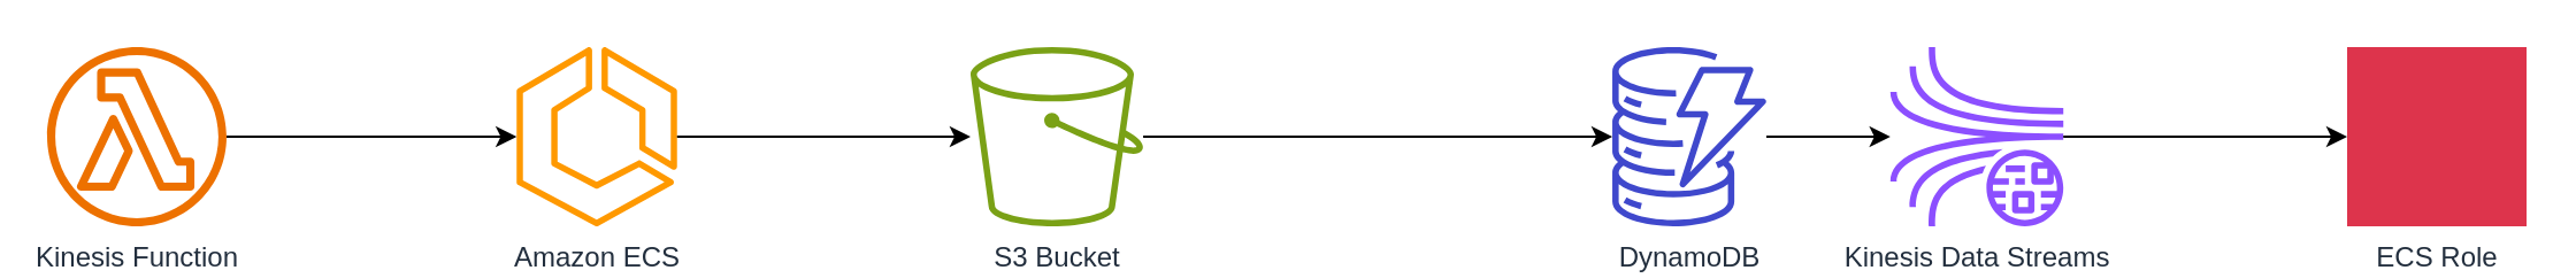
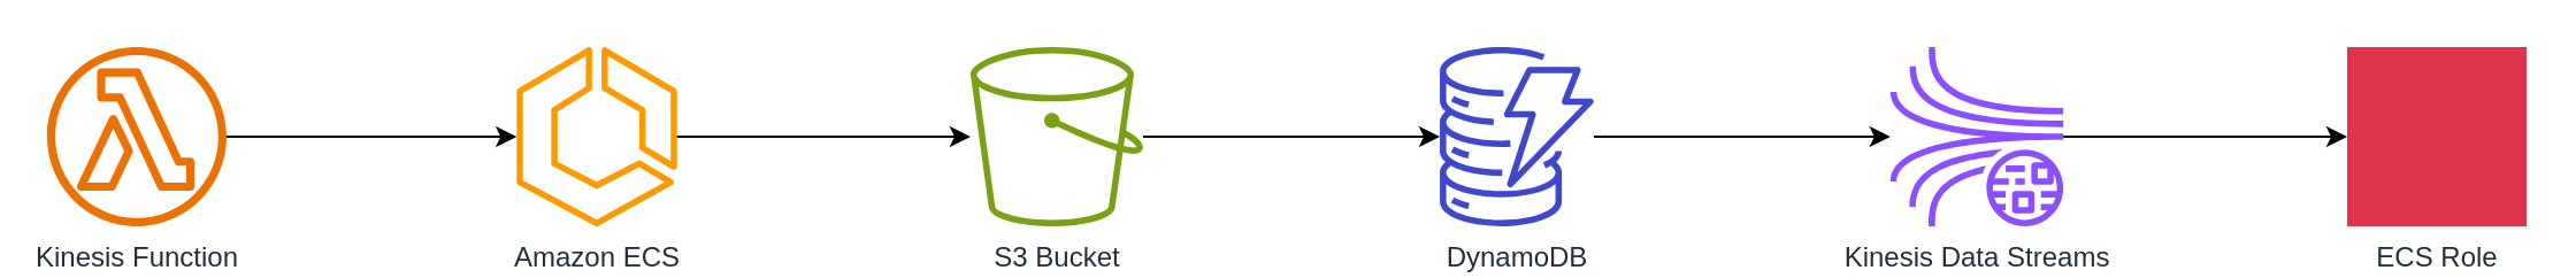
- <mxCell id="5" value="DynamoDB" style="sketch=0;outlineConnect=0;fontColor=#232F3E;gradientColor=none;fillColor=#3F48CC;strokeColor=none;dashed=0;verticalLabelPosition=bottom;verticalAlign=top;align=center;html=1;fontSize=12;fontStyle=0;aspect=fixed;pointerEvents=1;shape=mxgraph.aws4.dynamodb;" vertex="1" parent="1"><mxGeometry x="695" y="20" width="78" height="78" as="geometry" /></mxCell>
+ <mxCell id="5" value="DynamoDB" style="sketch=0;outlineConnect=0;fontColor=#232F3E;gradientColor=none;fillColor=#3F48CC;strokeColor=none;dashed=0;verticalLabelPosition=bottom;verticalAlign=top;align=center;html=1;fontSize=12;fontStyle=0;aspect=fixed;pointerEvents=1;shape=mxgraph.aws4.dynamodb;" vertex="1" parent="1"><mxGeometry x="620" y="20" width="78" height="78" as="geometry" /></mxCell>
